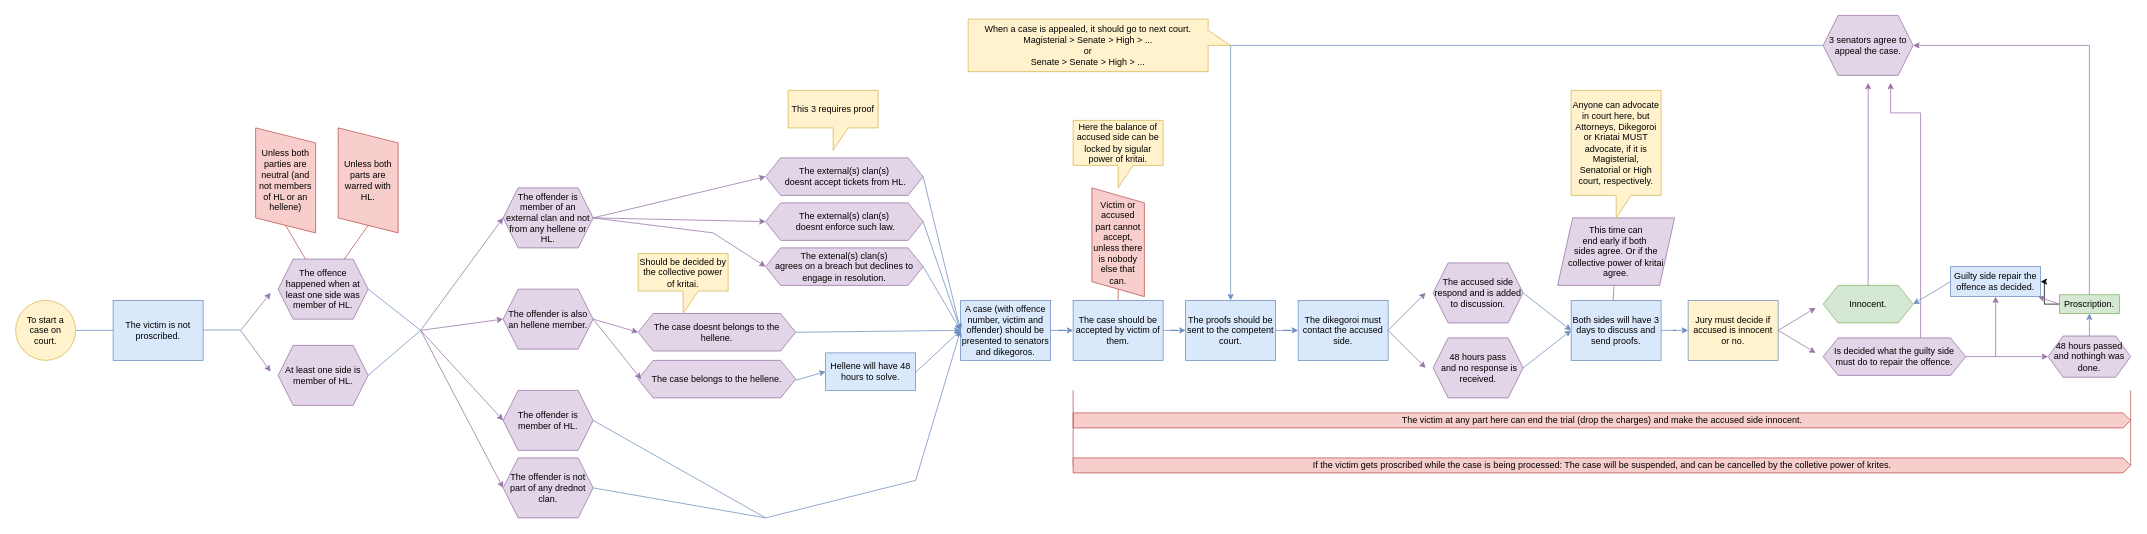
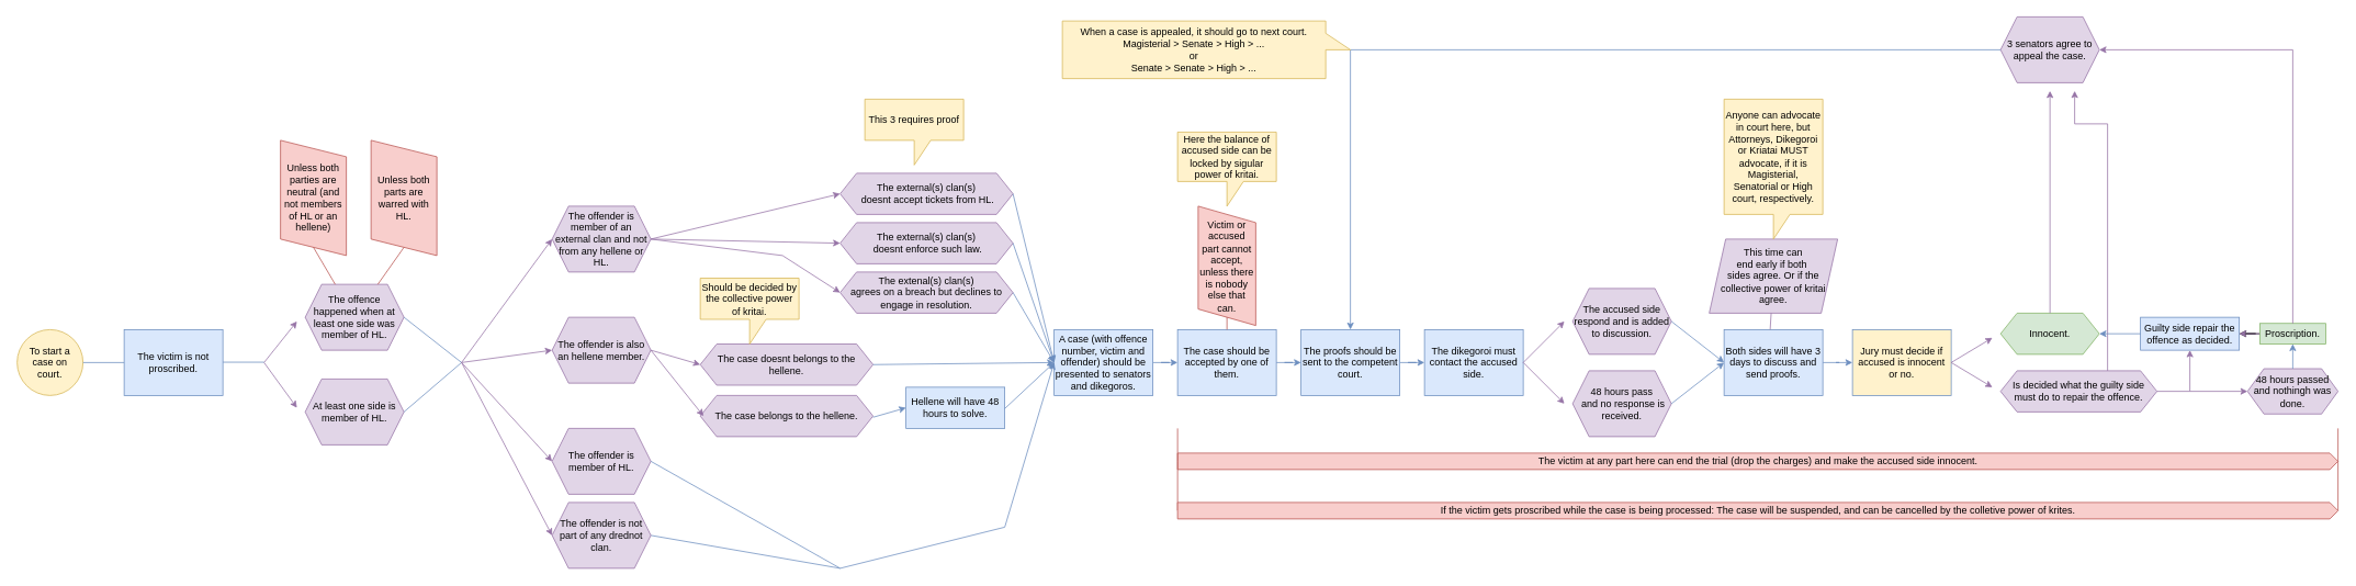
- <mxCell id="56" value="Guilty side repair the offence as decided." style="rounded=0;whiteSpace=wrap;html=1;fillColor=#dae8fc;strokeColor=#6c8ebf;" parent="1" vertex="1"><mxGeometry x="2600" y="355" width="120" height="40" as="geometry" /></mxCell>
+ <mxCell id="56" value="Guilty side repair the offence as decided." style="rounded=0;whiteSpace=wrap;html=1;fillColor=#dae8fc;strokeColor=#6c8ebf;" parent="1" vertex="1"><mxGeometry x="2600" y="385" width="120" height="40" as="geometry" /></mxCell>
- <mxCell id="27" value="The case should be accepted by victim of them." style="whiteSpace=wrap;html=1;fillColor=#dae8fc;strokeColor=#6c8ebf;rounded=0;" parent="1" vertex="1"><mxGeometry x="1430" y="400" width="120" height="80" as="geometry" /></mxCell>
+ <mxCell id="27" value="The case should be accepted by one of them." style="whiteSpace=wrap;html=1;fillColor=#dae8fc;strokeColor=#6c8ebf;rounded=0;" parent="1" vertex="1"><mxGeometry x="1430" y="400" width="120" height="80" as="geometry" /></mxCell>
